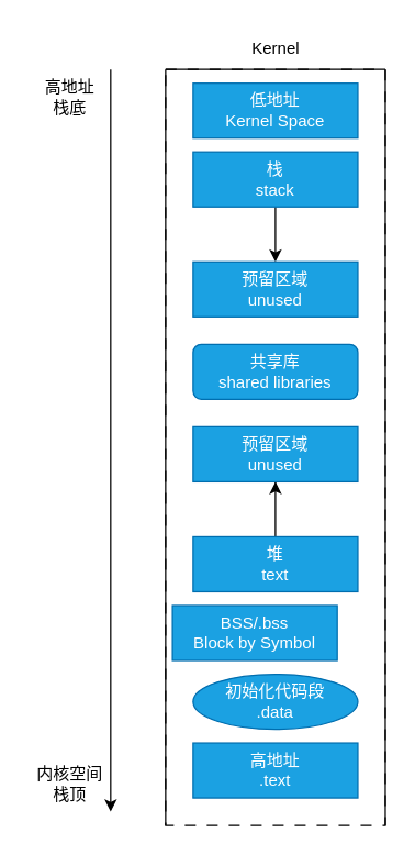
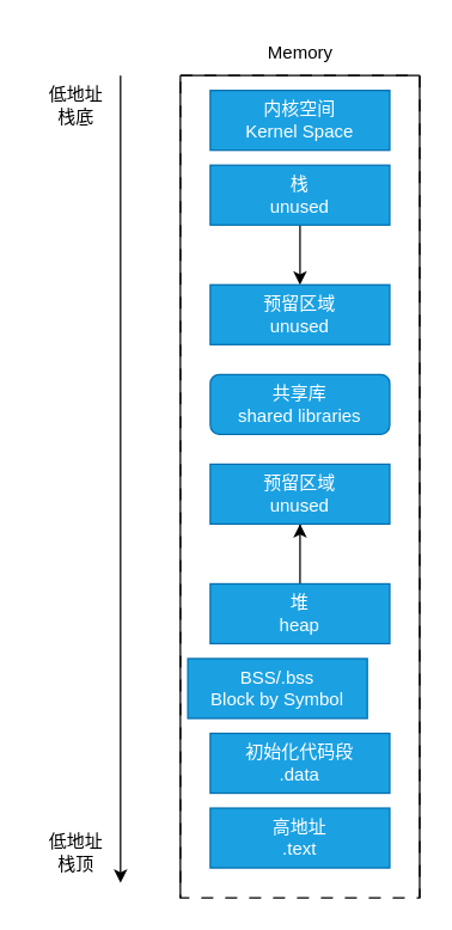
- <mxCell id="6" value="Kernel" style="text;html=1;align=center;verticalAlign=middle;resizable=0;points=[];autosize=1;strokeColor=none;fillColor=none;" parent="1" vertex="1"><mxGeometry x="165" y="20" width="70" height="30" as="geometry" /></mxCell>
+ <mxCell id="6" value="Memory" style="text;html=1;align=center;verticalAlign=middle;resizable=0;points=[];autosize=1;strokeColor=none;fillColor=none;" parent="1" vertex="1"><mxGeometry x="165" y="20" width="70" height="30" as="geometry" /></mxCell>
- <mxCell id="8" value="高地址&lt;br&gt;栈底" style="text;html=1;align=center;verticalAlign=middle;resizable=0;points=[];autosize=1;strokeColor=none;fillColor=none;" parent="1" vertex="1"><mxGeometry x="20" y="50" width="60" height="40" as="geometry" /></mxCell>
+ <mxCell id="8" value="低地址&lt;br&gt;栈底" style="text;html=1;align=center;verticalAlign=middle;resizable=0;points=[];autosize=1;strokeColor=none;fillColor=none;" parent="1" vertex="1"><mxGeometry x="20" y="50" width="60" height="40" as="geometry" /></mxCell>
- <mxCell id="10" value="低地址&lt;br&gt;Kernel Space" style="rounded=0;whiteSpace=wrap;html=1;fillColor=#1ba1e2;fontColor=#ffffff;strokeColor=#006EAF;" parent="1" vertex="1"><mxGeometry x="140" y="60" width="120" height="40" as="geometry" /></mxCell>
+ <mxCell id="10" value="内核空间&lt;br&gt;Kernel Space" style="rounded=0;whiteSpace=wrap;html=1;fillColor=#1ba1e2;fontColor=#ffffff;strokeColor=#006EAF;" parent="1" vertex="1"><mxGeometry x="140" y="60" width="120" height="40" as="geometry" /></mxCell>
- <mxCell id="12" value="栈&lt;br&gt;stack" style="rounded=0;whiteSpace=wrap;html=1;fillColor=#1ba1e2;fontColor=#ffffff;strokeColor=#006EAF;" parent="1" vertex="1"><mxGeometry x="140" y="110" width="120" height="40" as="geometry" /></mxCell>
+ <mxCell id="12" value="栈&lt;br&gt;unused" style="rounded=0;whiteSpace=wrap;html=1;fillColor=#1ba1e2;fontColor=#ffffff;strokeColor=#006EAF;" parent="1" vertex="1"><mxGeometry x="140" y="110" width="120" height="40" as="geometry" /></mxCell>
- <mxCell id="17" value="堆&lt;br&gt;text" style="rounded=0;whiteSpace=wrap;html=1;fillColor=#1ba1e2;fontColor=#ffffff;strokeColor=#006EAF;" parent="1" vertex="1"><mxGeometry x="140" y="390" width="120" height="40" as="geometry" /></mxCell>
+ <mxCell id="17" value="堆&lt;br&gt;heap" style="rounded=0;whiteSpace=wrap;html=1;fillColor=#1ba1e2;fontColor=#ffffff;strokeColor=#006EAF;" parent="1" vertex="1"><mxGeometry x="140" y="390" width="120" height="40" as="geometry" /></mxCell>
- <mxCell id="19" value="初始化代码段&lt;br&gt;.data" style="ellipse;whiteSpace=wrap;html=1;fillColor=#1ba1e2;fontColor=#ffffff;strokeColor=#006EAF;" parent="1" vertex="1"><mxGeometry x="140" y="490" width="120" height="40" as="geometry" /></mxCell>
+ <mxCell id="19" value="初始化代码段&lt;br&gt;.data" style="rounded=0;whiteSpace=wrap;html=1;fillColor=#1ba1e2;fontColor=#ffffff;strokeColor=#006EAF;" parent="1" vertex="1"><mxGeometry x="140" y="490" width="120" height="40" as="geometry" /></mxCell>
- <mxCell id="9" value="内核空间&lt;br&gt;栈顶" style="text;html=1;align=center;verticalAlign=middle;resizable=0;points=[];autosize=1;strokeColor=none;fillColor=none;" parent="1" vertex="1"><mxGeometry x="20" y="550" width="60" height="40" as="geometry" /></mxCell>
+ <mxCell id="9" value="低地址&lt;br&gt;栈顶" style="text;html=1;align=center;verticalAlign=middle;resizable=0;points=[];autosize=1;strokeColor=none;fillColor=none;" parent="1" vertex="1"><mxGeometry x="20" y="550" width="60" height="40" as="geometry" /></mxCell>
